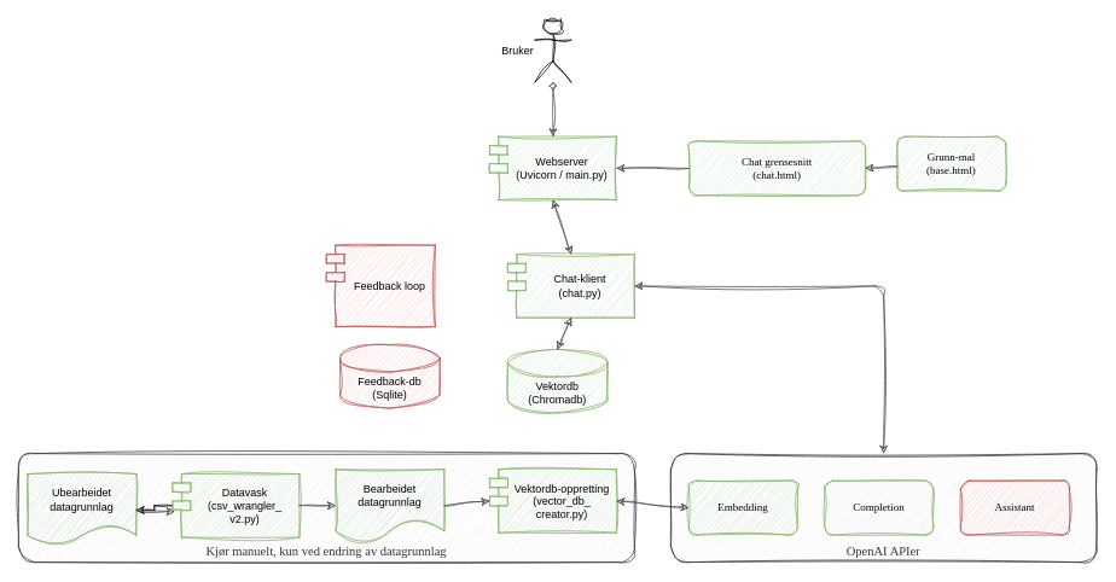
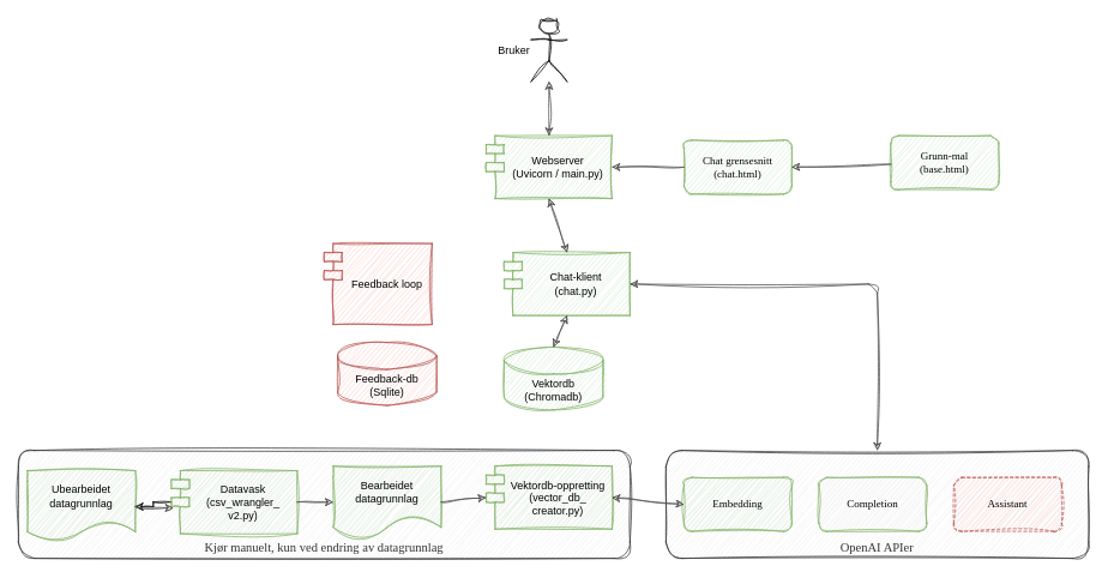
- <mxCell id="20" value="" style="endArrow=diamond;html=1;rounded=1;strokeColor=#4F4F4F;shadow=0;sketch=1;curveFitting=1;jiggle=2;startArrow=classic;startFill=1;exitX=0.5;exitY=0;exitDx=0;exitDy=0;" parent="1" source="3" target="10" edge="1"><mxGeometry width="50" height="50" relative="1" as="geometry"><mxPoint x="755" y="140" as="sourcePoint" /><mxPoint x="630" y="140" as="targetPoint" /></mxGeometry></mxCell>
+ <mxCell id="20" value="" style="endArrow=classic;html=1;rounded=1;strokeColor=#4F4F4F;shadow=0;sketch=1;curveFitting=1;jiggle=2;startArrow=classic;startFill=1;exitX=0.5;exitY=0;exitDx=0;exitDy=0;" parent="1" source="3" target="10" edge="1"><mxGeometry width="50" height="50" relative="1" as="geometry"><mxPoint x="755" y="140" as="sourcePoint" /><mxPoint x="630" y="140" as="targetPoint" /></mxGeometry></mxCell>
- <mxCell id="16" value="&lt;div&gt;Chat grensesnitt&lt;/div&gt;(chat.html)" style="rounded=1;whiteSpace=wrap;html=1;sketch=1;hachureGap=4;jiggle=2;curveFitting=1;fontFamily=Architects Daughter;fontSource=https%3A%2F%2Ffonts.googleapis.com%2Fcss%3Ffamily%3DArchitects%2BDaughter;fillColor=#d5e8d4;strokeColor=#82b366;shadow=0;" parent="1" vertex="1"><mxGeometry x="760" y="155" width="195" height="60" as="geometry" /></mxCell>
+ <mxCell id="16" value="&lt;div&gt;Chat grensesnitt&lt;/div&gt;(chat.html)" style="rounded=1;whiteSpace=wrap;html=1;sketch=1;hachureGap=4;jiggle=2;curveFitting=1;fontFamily=Architects Daughter;fontSource=https%3A%2F%2Ffonts.googleapis.com%2Fcss%3Ffamily%3DArchitects%2BDaughter;fillColor=#d5e8d4;strokeColor=#82b366;shadow=0;" parent="1" vertex="1"><mxGeometry x="760" y="155" width="120" height="60" as="geometry" /></mxCell>
- <mxCell id="27" value="&lt;div&gt;Assistant&lt;/div&gt;" style="rounded=1;whiteSpace=wrap;html=1;sketch=1;hachureGap=4;jiggle=2;curveFitting=1;fontFamily=Architects Daughter;fontSource=https%3A%2F%2Ffonts.googleapis.com%2Fcss%3Ffamily%3DArchitects%2BDaughter;fillColor=#f8cecc;strokeColor=#b85450;shadow=0;" parent="1" vertex="1"><mxGeometry x="1060" y="530" width="120" height="60" as="geometry" /></mxCell>
+ <mxCell id="27" value="&lt;div&gt;Assistant&lt;/div&gt;" style="rounded=1;whiteSpace=wrap;html=1;sketch=1;hachureGap=4;jiggle=2;curveFitting=1;fontFamily=Architects Daughter;fontSource=https%3A%2F%2Ffonts.googleapis.com%2Fcss%3Ffamily%3DArchitects%2BDaughter;fillColor=#f8cecc;strokeColor=#b85450;shadow=0;dashed=1;" parent="1" vertex="1"><mxGeometry x="1060" y="530" width="120" height="60" as="geometry" /></mxCell>
